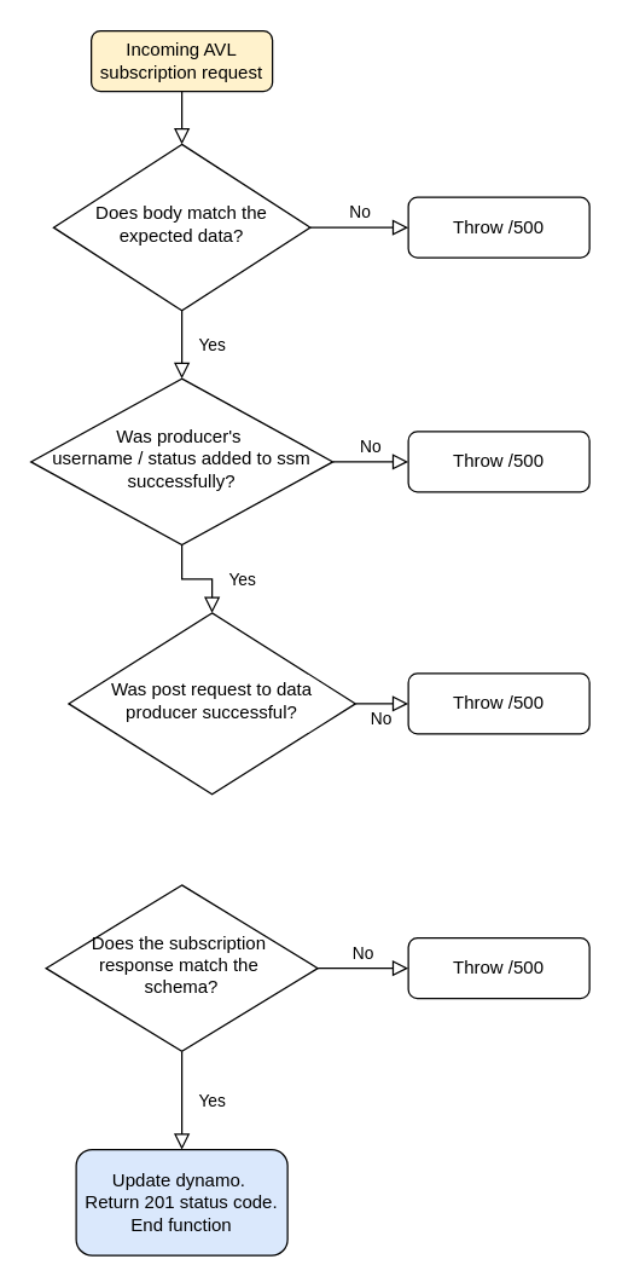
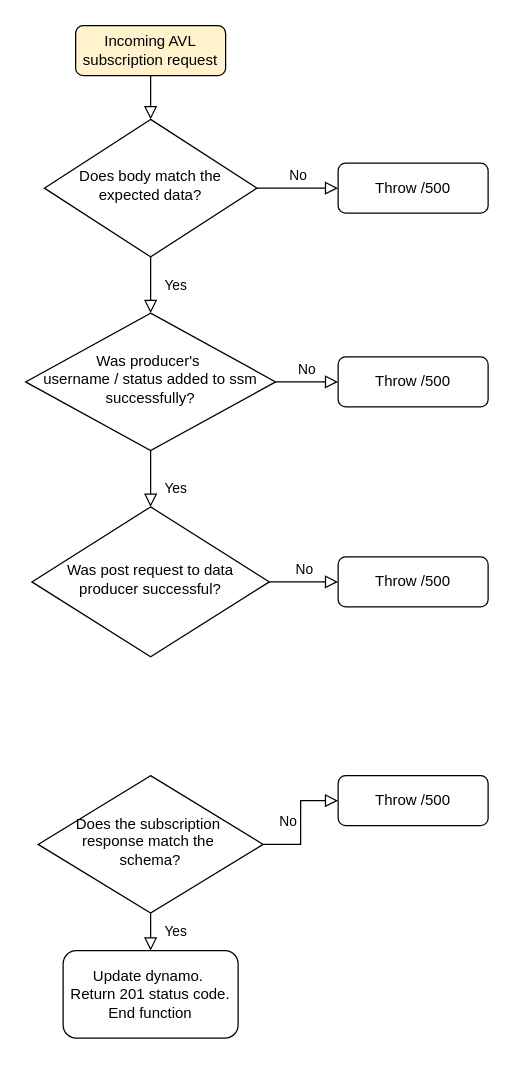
- <mxCell id="12" value="Was post request to data producer successful?" style="rhombus;whiteSpace=wrap;html=1;shadow=0;fontFamily=Helvetica;fontSize=12;align=center;strokeWidth=1;spacing=6;spacingTop=-4;" parent="1" vertex="1"><mxGeometry x="45" y="405" width="190" height="120" as="geometry" /></mxCell>
+ <mxCell id="12" value="Was post request to data producer successful?" style="rhombus;whiteSpace=wrap;html=1;shadow=0;fontFamily=Helvetica;fontSize=12;align=center;strokeWidth=1;spacing=6;spacingTop=-4;" parent="1" vertex="1"><mxGeometry x="25" y="405" width="190" height="120" as="geometry" /></mxCell>
- <mxCell id="15" value="Does the subscription&amp;nbsp;&lt;div&gt;response match the&amp;nbsp;&lt;/div&gt;&lt;div&gt;schema?&lt;/div&gt;" style="rhombus;whiteSpace=wrap;html=1;shadow=0;fontFamily=Helvetica;fontSize=12;align=center;strokeWidth=1;spacing=6;spacingTop=-4;" parent="1" vertex="1"><mxGeometry x="30" y="585" width="180" height="110" as="geometry" /></mxCell>
+ <mxCell id="15" value="Does the subscription&amp;nbsp;&lt;div&gt;response match the&amp;nbsp;&lt;/div&gt;&lt;div&gt;schema?&lt;/div&gt;" style="rhombus;whiteSpace=wrap;html=1;shadow=0;fontFamily=Helvetica;fontSize=12;align=center;strokeWidth=1;spacing=6;spacingTop=-4;" parent="1" vertex="1"><mxGeometry x="30" y="620" width="180" height="110" as="geometry" /></mxCell>
- <mxCell id="19" value="Update dynamo.&amp;nbsp;&lt;div&gt;Return 201 status code. End function&lt;/div&gt;" style="rounded=1;whiteSpace=wrap;html=1;fontSize=12;glass=0;strokeWidth=1;shadow=0;fillColor=#dae8fc;" parent="1" vertex="1"><mxGeometry x="50" y="760" width="140" height="70" as="geometry" /></mxCell>
+ <mxCell id="19" value="Update dynamo.&amp;nbsp;&lt;div&gt;Return 201 status code. End function&lt;/div&gt;" style="rounded=1;whiteSpace=wrap;html=1;fontSize=12;glass=0;strokeWidth=1;shadow=0;" parent="1" vertex="1"><mxGeometry x="50" y="760" width="140" height="70" as="geometry" /></mxCell>
